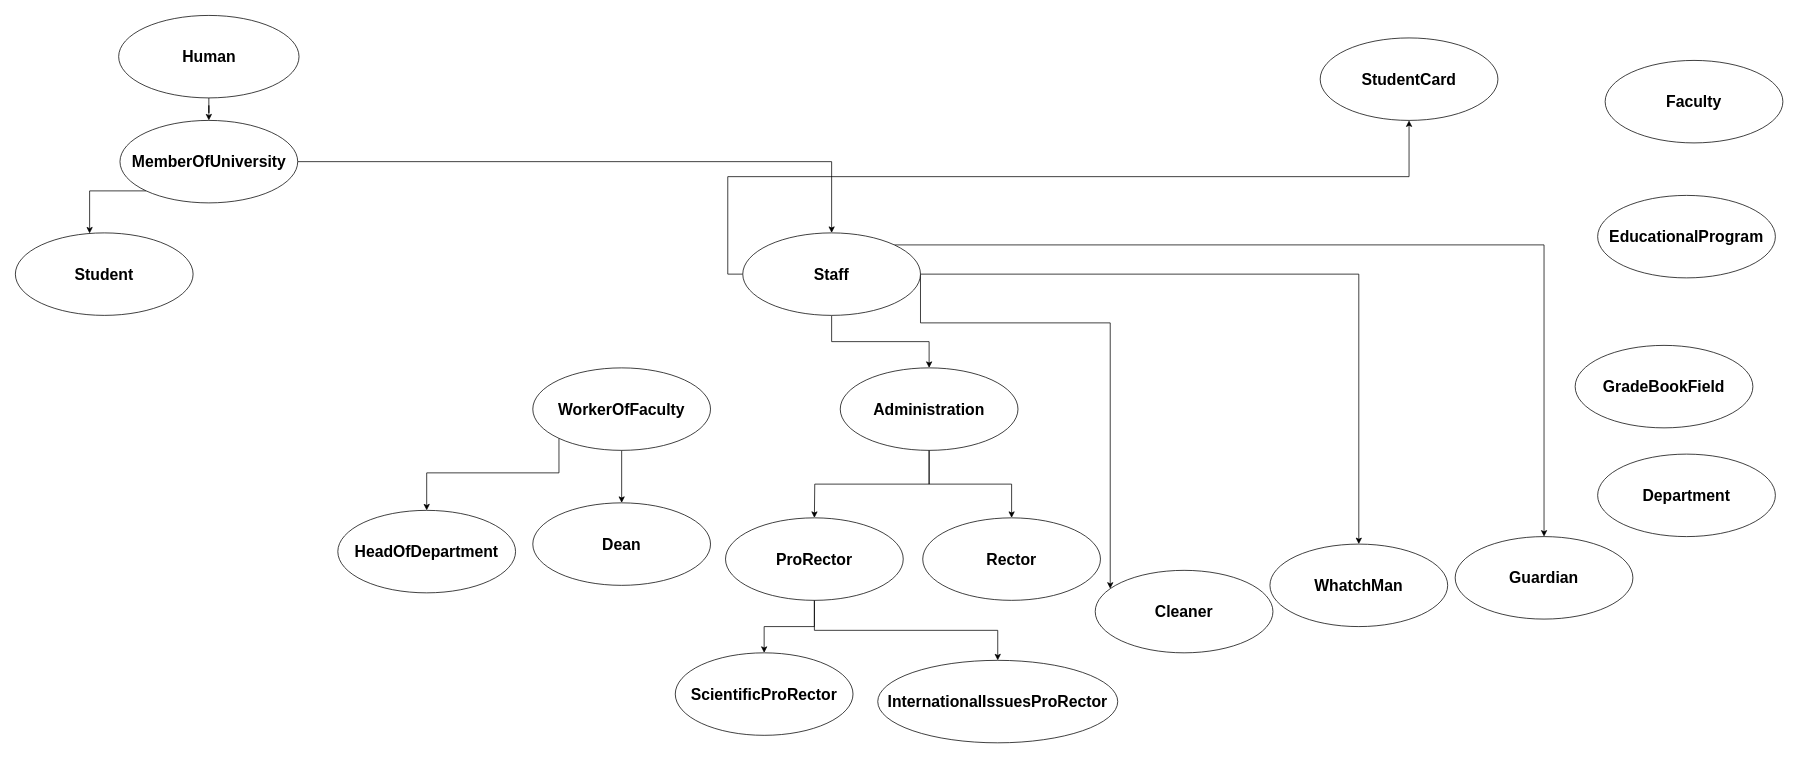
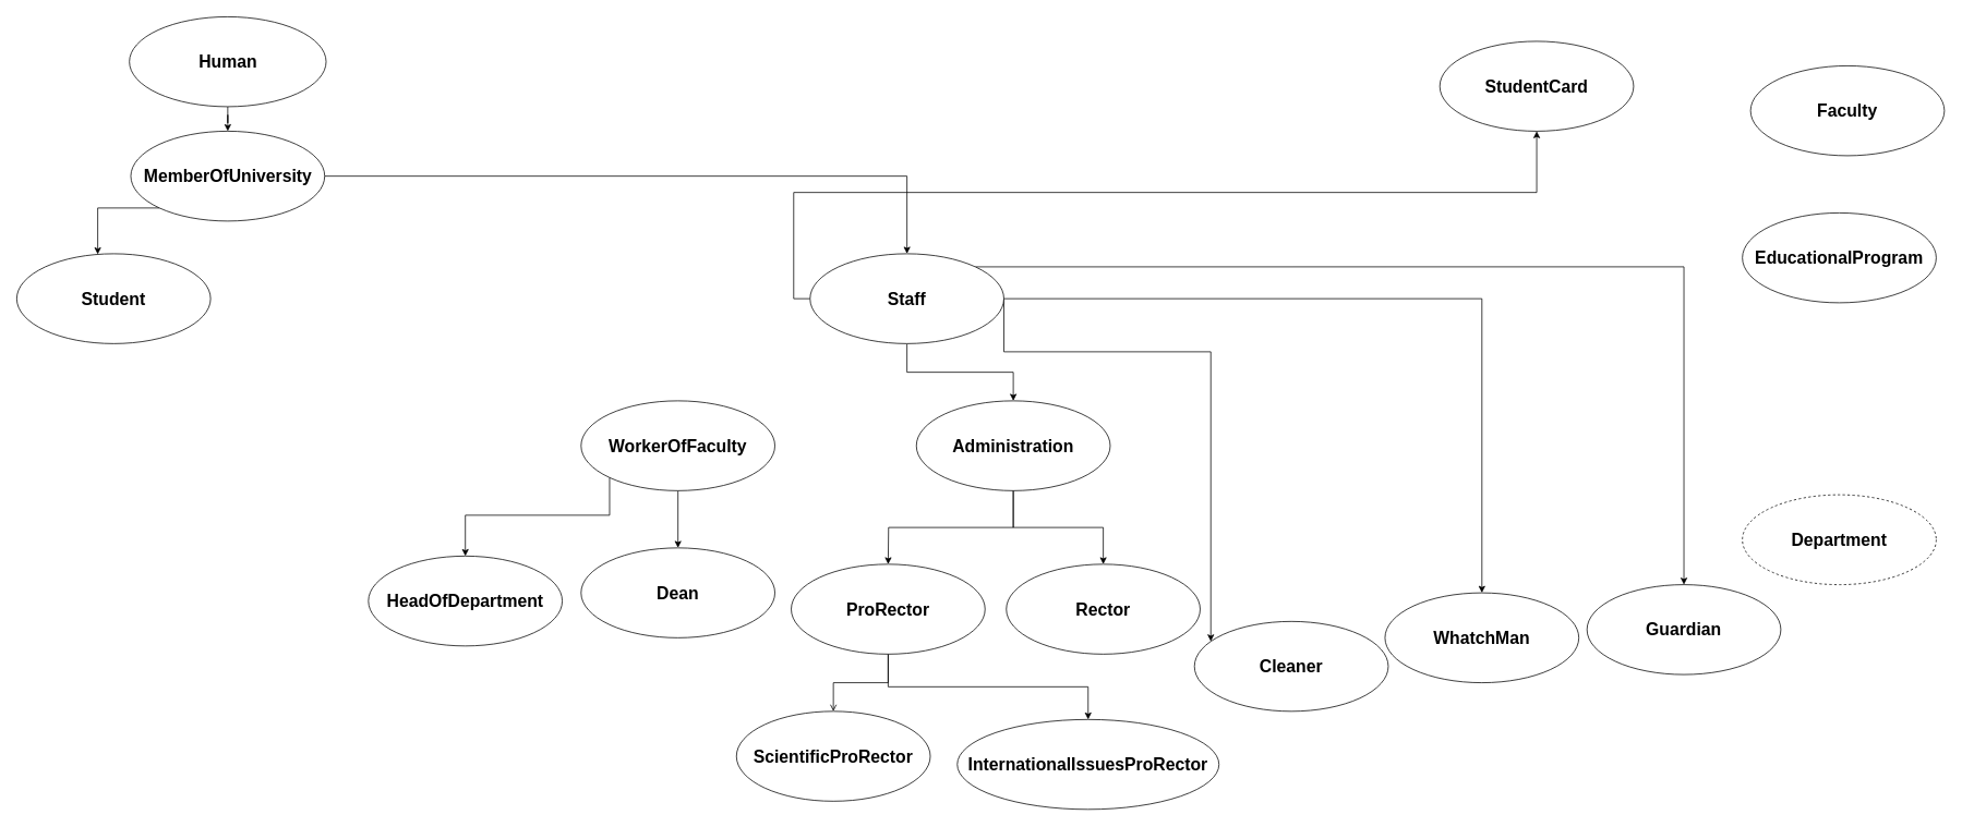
- <mxCell id="33" value="&lt;span style=&quot;font-size: 21px&quot;&gt;GradeBookField&lt;br style=&quot;font-size: 21px&quot;&gt;&lt;/span&gt;" style="ellipse;whiteSpace=wrap;html=1;fontSize=21;fontStyle=1" parent="1" vertex="1"><mxGeometry x="2100" y="460" width="237" height="110" as="geometry" /></mxCell>
- <mxCell id="35" value="&lt;span style=&quot;font-size: 21px&quot;&gt;Department&lt;br style=&quot;font-size: 21px&quot;&gt;&lt;/span&gt;" style="ellipse;whiteSpace=wrap;html=1;fontSize=21;fontStyle=1" parent="1" vertex="1"><mxGeometry x="2130" y="605" width="237" height="110" as="geometry" /></mxCell>
+ <mxCell id="35" value="&lt;span style=&quot;font-size: 21px&quot;&gt;Department&lt;br style=&quot;font-size: 21px&quot;&gt;&lt;/span&gt;" style="ellipse;whiteSpace=wrap;html=1;fontSize=21;fontStyle=1;dashed=1;" parent="1" vertex="1"><mxGeometry x="2130" y="605" width="237" height="110" as="geometry" /></mxCell>
- <mxCell id="22" style="edgeStyle=orthogonalEdgeStyle;rounded=0;orthogonalLoop=1;jettySize=auto;html=1;exitX=0.5;exitY=1;exitDx=0;exitDy=0;fontSize=21;endArrow=classic;endFill=1;fontStyle=1" parent="1" source="24" target="26" edge="1"><mxGeometry relative="1" as="geometry" /></mxCell>
+ <mxCell id="22" style="edgeStyle=orthogonalEdgeStyle;rounded=0;orthogonalLoop=1;jettySize=auto;html=1;exitX=0.5;exitY=1;exitDx=0;exitDy=0;fontSize=21;endArrow=open;endFill=1;fontStyle=1;" parent="1" source="24" target="26" edge="1"><mxGeometry relative="1" as="geometry" /></mxCell>
